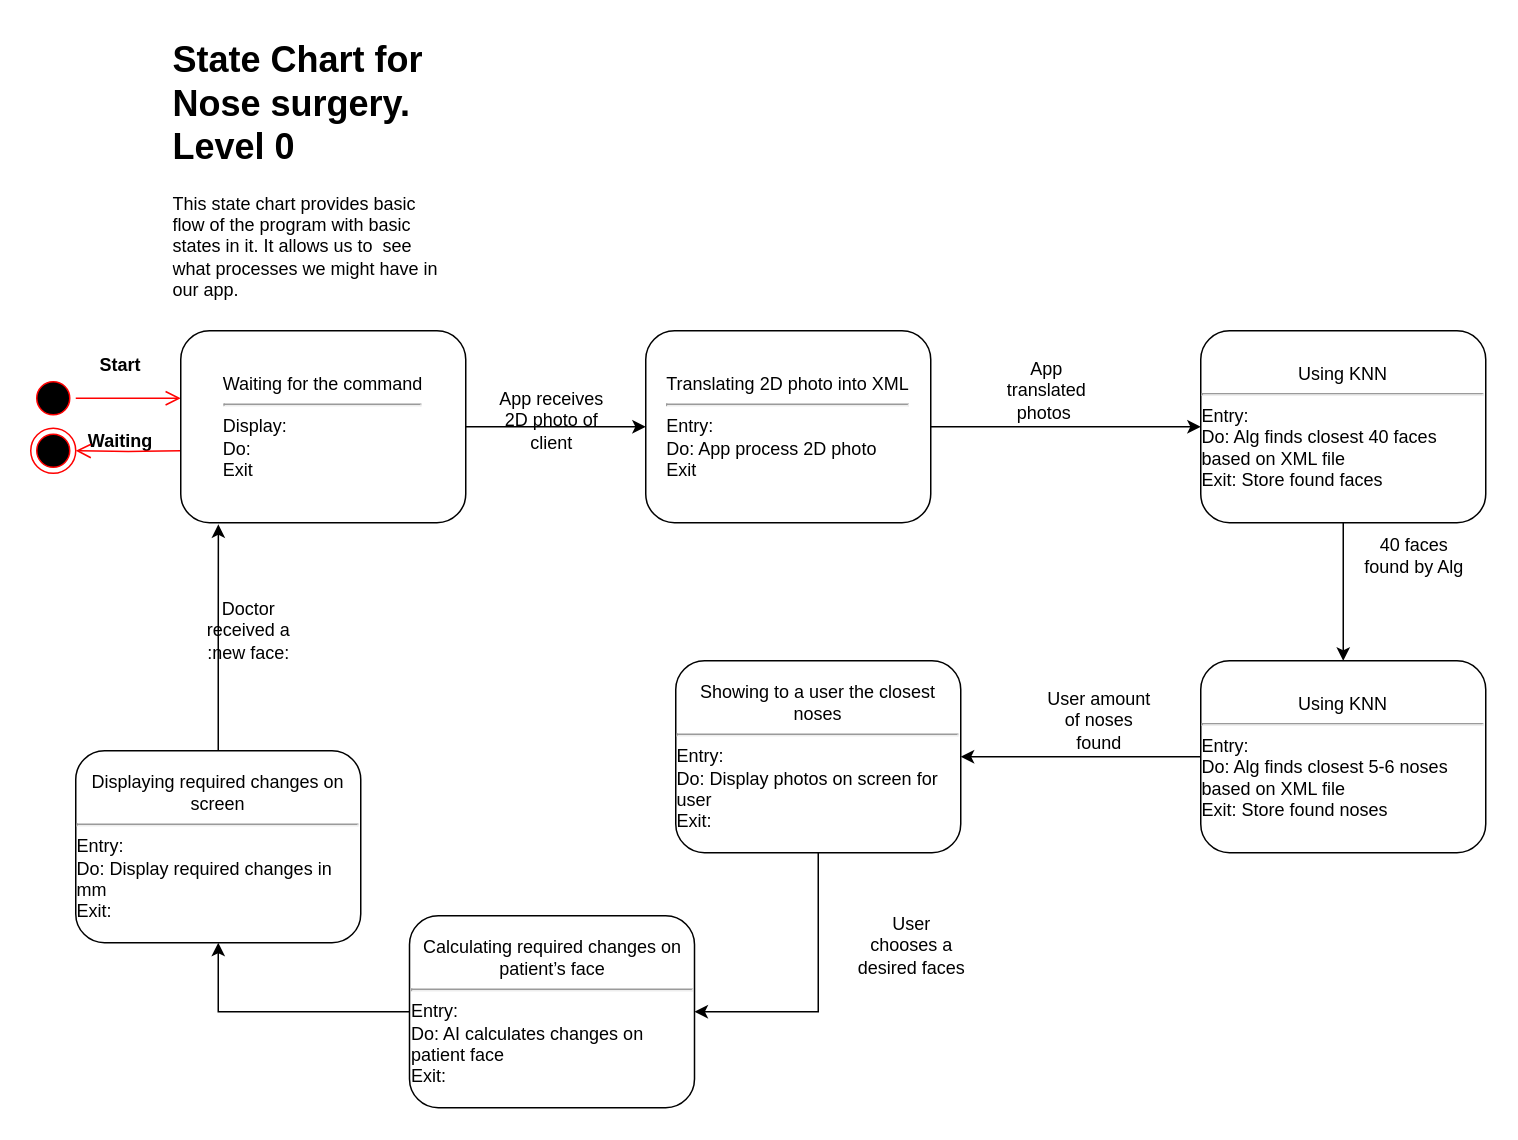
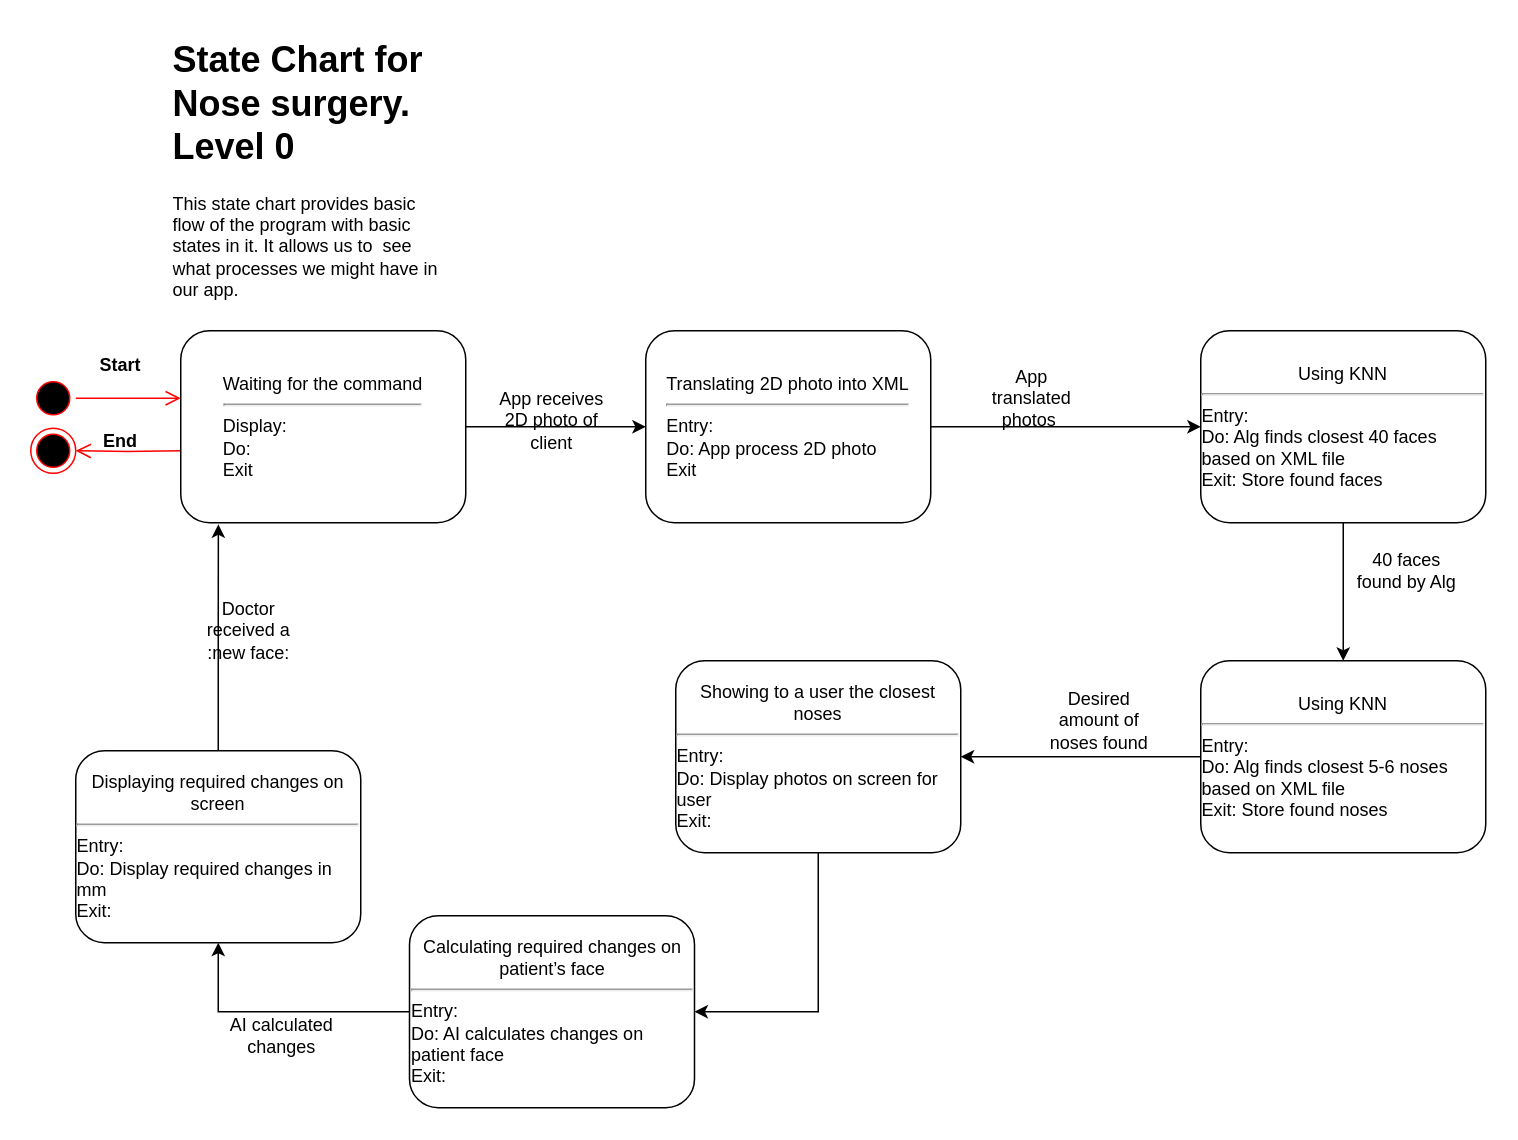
- <mxCell id="15" value="App translated photos&amp;nbsp;" style="text;html=1;strokeColor=none;fillColor=none;align=center;verticalAlign=middle;whiteSpace=wrap;rounded=0;" parent="1" vertex="1"><mxGeometry x="660" y="250" width="75" height="20" as="geometry" /></mxCell>
+ <mxCell id="15" value="App translated photos&amp;nbsp;" style="text;html=1;strokeColor=none;fillColor=none;align=center;verticalAlign=middle;whiteSpace=wrap;rounded=0;" parent="1" vertex="1"><mxGeometry x="650" y="255" width="75" height="20" as="geometry" /></mxCell>
- <mxCell id="5" value="Waiting" style="text;align=center;fontStyle=1;verticalAlign=middle;spacingLeft=3;spacingRight=3;strokeColor=none;rotatable=0;points=[[0,0.5],[1,0.5]];portConstraint=eastwest;" parent="1" vertex="1"><mxGeometry x="40" y="280" width="80" height="26" as="geometry" /></mxCell>
+ <mxCell id="5" value="End" style="text;align=center;fontStyle=1;verticalAlign=middle;spacingLeft=3;spacingRight=3;strokeColor=none;rotatable=0;points=[[0,0.5],[1,0.5]];portConstraint=eastwest;" parent="1" vertex="1"><mxGeometry x="40" y="280" width="80" height="26" as="geometry" /></mxCell>
- <mxCell id="18" value="40 faces found by Alg" style="text;html=1;strokeColor=none;fillColor=none;align=center;verticalAlign=middle;whiteSpace=wrap;rounded=0;" parent="1" vertex="1"><mxGeometry x="905" y="360" width="75" height="20" as="geometry" /></mxCell>
+ <mxCell id="18" value="40 faces found by Alg" style="text;html=1;strokeColor=none;fillColor=none;align=center;verticalAlign=middle;whiteSpace=wrap;rounded=0;" parent="1" vertex="1"><mxGeometry x="900" y="370" width="75" height="20" as="geometry" /></mxCell>
- <mxCell id="21" value="User amount of noses found" style="text;html=1;strokeColor=none;fillColor=none;align=center;verticalAlign=middle;whiteSpace=wrap;rounded=0;" parent="1" vertex="1"><mxGeometry x="695" y="470" width="75" height="20" as="geometry" /></mxCell>
+ <mxCell id="21" value="Desired amount of noses found" style="text;html=1;strokeColor=none;fillColor=none;align=center;verticalAlign=middle;whiteSpace=wrap;rounded=0;" parent="1" vertex="1"><mxGeometry x="695" y="470" width="75" height="20" as="geometry" /></mxCell>
- <mxCell id="24" value="User chooses a desired faces" style="text;html=1;strokeColor=none;fillColor=none;align=center;verticalAlign=middle;whiteSpace=wrap;rounded=0;" parent="1" vertex="1"><mxGeometry x="570" y="620" width="75" height="20" as="geometry" /></mxCell>
+ <mxCell id="27" value="AI calculated changes" style="text;html=1;strokeColor=none;fillColor=none;align=center;verticalAlign=middle;whiteSpace=wrap;rounded=0;" parent="1" vertex="1"><mxGeometry x="150" y="680" width="75" height="20" as="geometry" /></mxCell>
